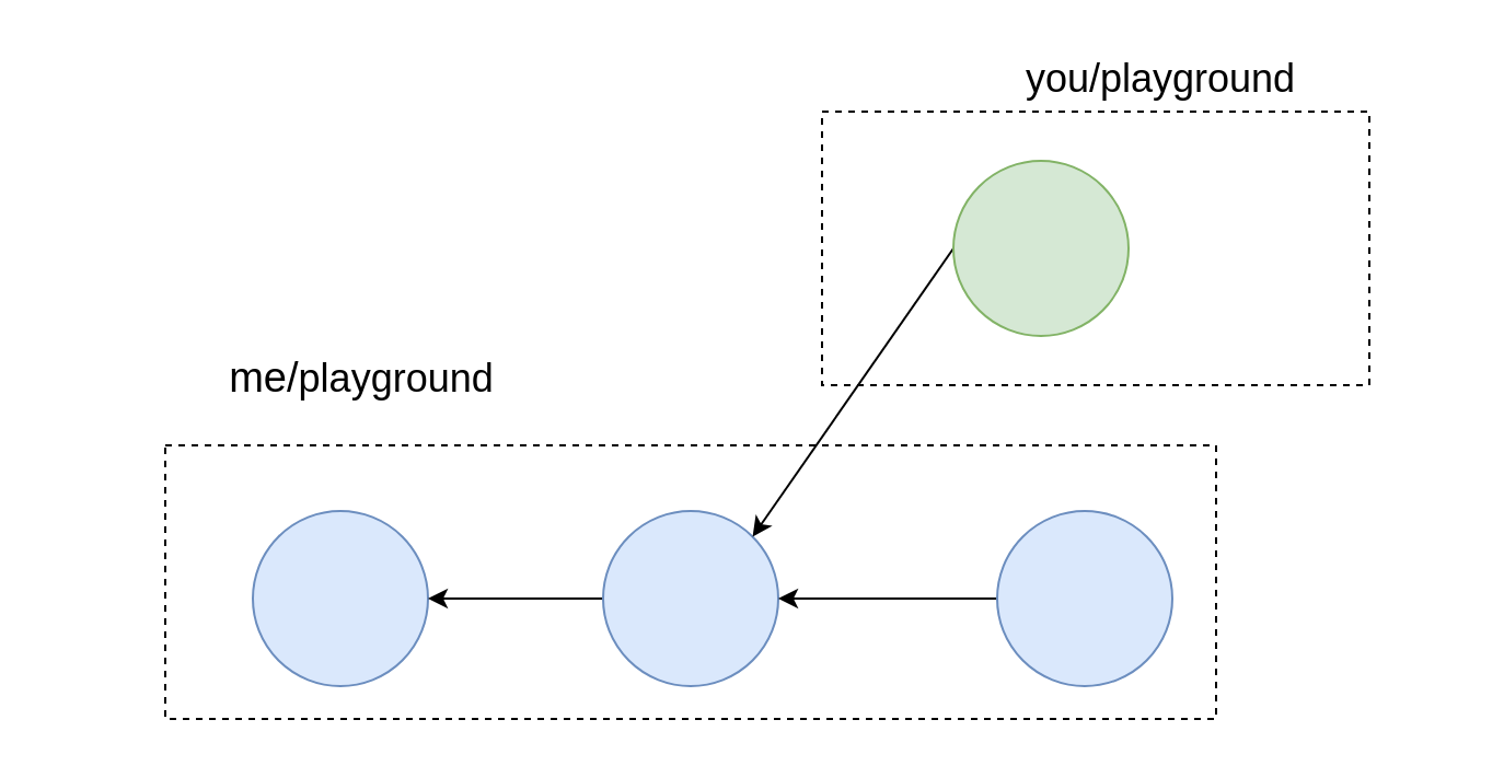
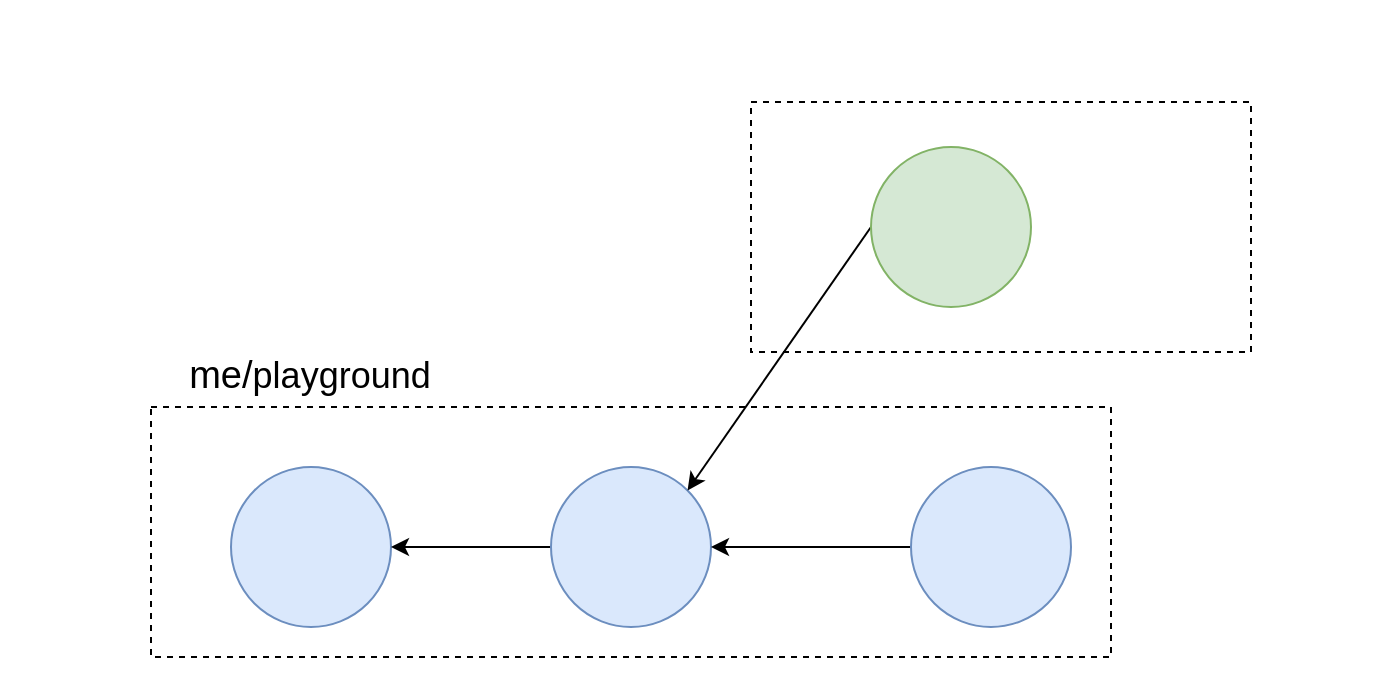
- <mxCell id="11" value="&lt;font style=&quot;font-size: 18px;&quot;&gt;you/playground&lt;/font&gt;" style="text;html=1;strokeColor=none;fillColor=none;align=center;verticalAlign=middle;whiteSpace=wrap;rounded=0;" vertex="1" parent="1"><mxGeometry x="395" y="20.5" width="270" height="30" as="geometry" /></mxCell>
- <mxCell id="12" value="&lt;font style=&quot;font-size: 19px;&quot;&gt;me/&lt;/font&gt;&lt;font style=&quot;font-size: 18px;&quot;&gt;playground&lt;/font&gt;" style="text;html=1;strokeColor=none;fillColor=none;align=center;verticalAlign=middle;whiteSpace=wrap;rounded=0;" vertex="1" parent="1"><mxGeometry x="30" y="158" width="270" height="30" as="geometry" /></mxCell>
+ <mxCell id="12" value="&lt;font style=&quot;font-size: 19px;&quot;&gt;me/&lt;/font&gt;&lt;font style=&quot;font-size: 18px;&quot;&gt;playground&lt;/font&gt;" style="text;html=1;strokeColor=none;fillColor=none;align=center;verticalAlign=middle;whiteSpace=wrap;rounded=0;" vertex="1" parent="1"><mxGeometry x="20" y="173" width="270" height="30" as="geometry" /></mxCell>
